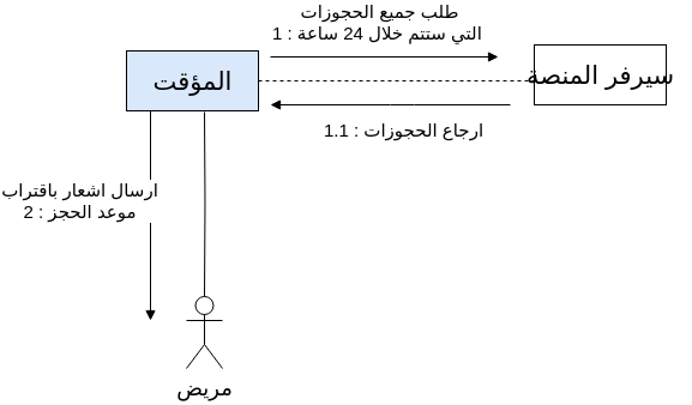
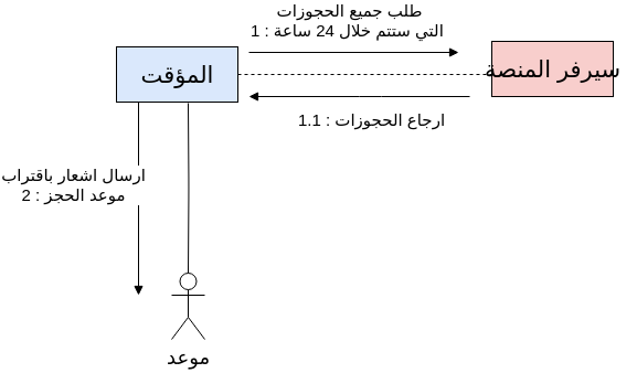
- <mxCell id="7" value="&lt;font style=&quot;font-size: 21px&quot;&gt;سيرفر المنصة&lt;/font&gt;" style="html=1;" vertex="1" parent="1"><mxGeometry x="360" y="20" width="110" height="50" as="geometry" /></mxCell>
+ <mxCell id="7" value="&lt;font style=&quot;font-size: 21px&quot;&gt;سيرفر المنصة&lt;/font&gt;" style="html=1;fillColor=#f8cecc;" vertex="1" parent="1"><mxGeometry x="360" y="20" width="110" height="50" as="geometry" /></mxCell>
- <mxCell id="4" value="&lt;font style=&quot;font-size: 18px&quot;&gt;مريض&lt;/font&gt;" style="shape=umlActor;verticalLabelPosition=bottom;verticalAlign=top;html=1;outlineConnect=0;" vertex="1" parent="1"><mxGeometry x="70" y="230" width="30" height="60" as="geometry" /></mxCell>
+ <mxCell id="4" value="&lt;font style=&quot;font-size: 18px&quot;&gt;موعد&lt;/font&gt;" style="shape=umlActor;verticalLabelPosition=bottom;verticalAlign=top;html=1;outlineConnect=0;" vertex="1" parent="1"><mxGeometry x="70" y="230" width="30" height="60" as="geometry" /></mxCell>
